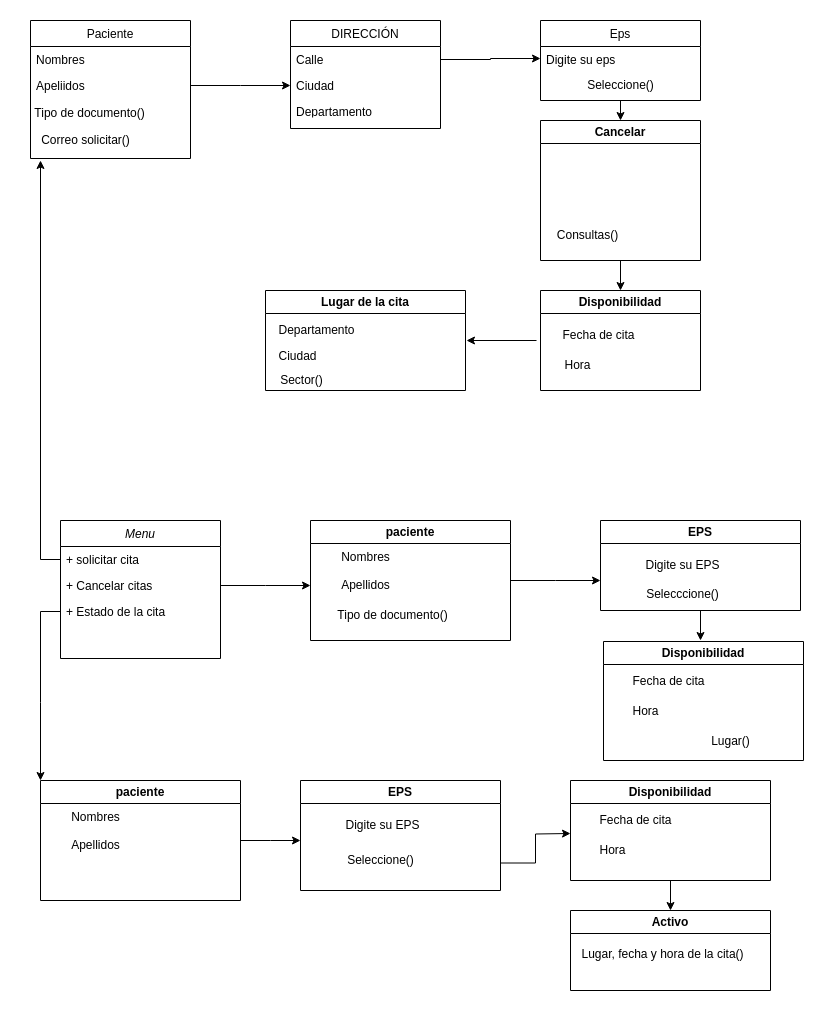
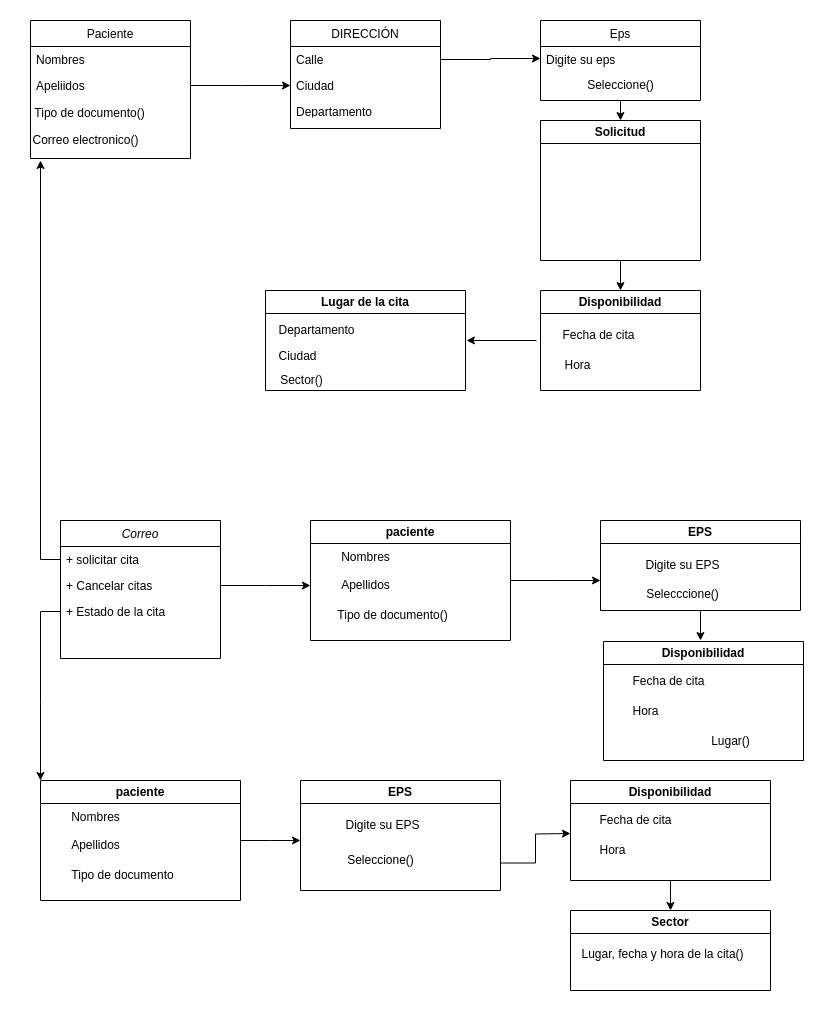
- <mxCell id="22" value="&lt;font style=&quot;vertical-align: inherit;&quot;&gt;&lt;font style=&quot;vertical-align: inherit;&quot;&gt;Cancelar&lt;/font&gt;&lt;/font&gt;" style="swimlane;whiteSpace=wrap;html=1;" vertex="1" parent="1"><mxGeometry x="540" y="120" width="160" height="140" as="geometry" /></mxCell>
+ <mxCell id="22" value="&lt;font style=&quot;vertical-align: inherit;&quot;&gt;&lt;font style=&quot;vertical-align: inherit;&quot;&gt;Solicitud&lt;/font&gt;&lt;/font&gt;" style="swimlane;whiteSpace=wrap;html=1;" vertex="1" parent="1"><mxGeometry x="540" y="120" width="160" height="140" as="geometry" /></mxCell>
- <mxCell id="58" value="Correo solicitar()" style="text;html=1;align=center;verticalAlign=middle;resizable=0;points=[];autosize=1;strokeColor=none;fillColor=none;" vertex="1" parent="1"><mxGeometry y="125" width="130" height="30" as="geometry" x="20" /></mxCell>
+ <mxCell id="58" value="Correo electronico()" style="text;html=1;align=center;verticalAlign=middle;resizable=0;points=[];autosize=1;strokeColor=none;fillColor=none;" vertex="1" parent="1"><mxGeometry y="125" width="130" height="30" as="geometry" x="20" /></mxCell>
- <mxCell id="23" value="&lt;font style=&quot;vertical-align: inherit;&quot;&gt;&lt;font style=&quot;vertical-align: inherit;&quot;&gt;Consultas()&lt;/font&gt;&lt;/font&gt;" style="text;html=1;align=center;verticalAlign=middle;resizable=0;points=[];autosize=1;strokeColor=none;fillColor=none;" vertex="1" parent="22"><mxGeometry x="7" y="100" width="80" height="30" as="geometry" /></mxCell>
- <mxCell id="2" value="Menu" style="swimlane;fontStyle=2;align=center;verticalAlign=top;childLayout=stackLayout;horizontal=1;startSize=26;horizontalStack=0;resizeParent=1;resizeLast=0;collapsible=1;marginBottom=0;rounded=0;shadow=0;strokeWidth=1;" vertex="1" parent="1"><mxGeometry x="60" y="520" width="160" height="138" as="geometry"><mxRectangle x="230" y="140" width="160" height="26" as="alternateBounds" /></mxGeometry></mxCell>
+ <mxCell id="2" value="Correo" style="swimlane;fontStyle=2;align=center;verticalAlign=top;childLayout=stackLayout;horizontal=1;startSize=26;horizontalStack=0;resizeParent=1;resizeLast=0;collapsible=1;marginBottom=0;rounded=0;shadow=0;strokeWidth=1;" vertex="1" parent="1"><mxGeometry x="60" y="520" width="160" height="138" as="geometry"><mxRectangle x="230" y="140" width="160" height="26" as="alternateBounds" /></mxGeometry></mxCell>
+ <mxCell id="47" value="&lt;font style=&quot;vertical-align: inherit;&quot;&gt;&lt;font style=&quot;vertical-align: inherit;&quot;&gt;Tipo de documento&lt;/font&gt;&lt;/font&gt;" style="text;html=1;align=center;verticalAlign=middle;resizable=0;points=[];autosize=1;strokeColor=none;fillColor=none;" vertex="1" parent="45"><mxGeometry x="17" y="80" width="130" height="30" as="geometry" /></mxCell>
- <mxCell id="56" value="Activo" style="swimlane;whiteSpace=wrap;html=1;" vertex="1" parent="1"><mxGeometry x="570" y="910" width="200" height="80" as="geometry" /></mxCell>
+ <mxCell id="56" value="Sector" style="swimlane;whiteSpace=wrap;html=1;" vertex="1" parent="1"><mxGeometry x="570" y="910" width="200" height="80" as="geometry" /></mxCell>
